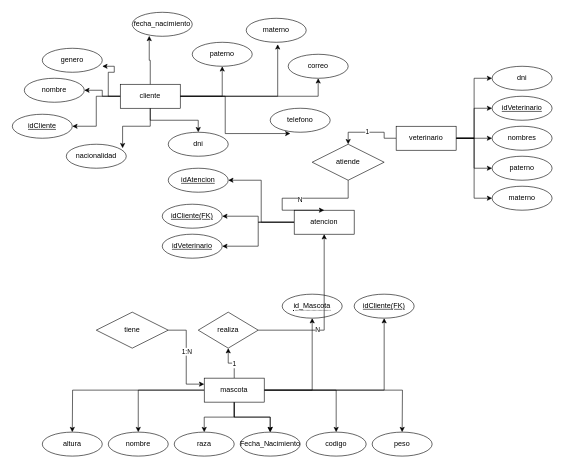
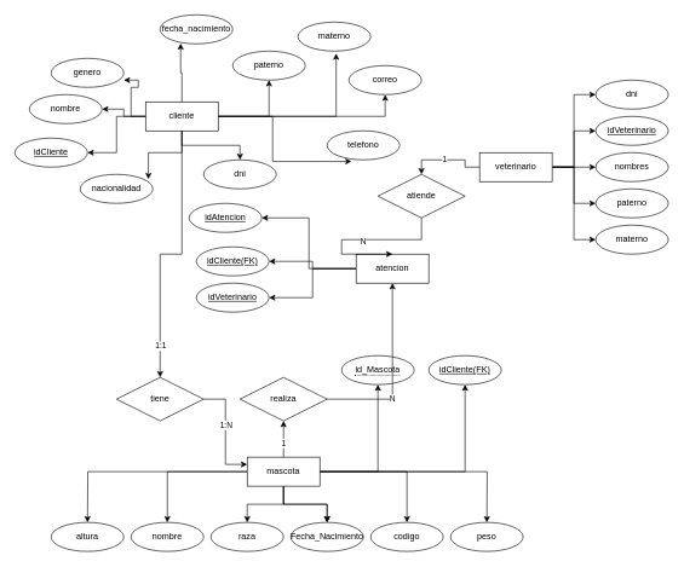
- <mxCell id="71" value="idAtencion" style="ellipse;whiteSpace=wrap;html=1;align=center;fontStyle=4;" vertex="1" parent="1"><mxGeometry x="280" y="280" width="100" height="40" as="geometry" /></mxCell>
+ <mxCell id="71" value="idAtencion" style="ellipse;whiteSpace=wrap;html=1;align=center;fontStyle=4;" vertex="1" parent="1"><mxGeometry x="260" y="280" width="100" height="40" as="geometry" /></mxCell>
+ <mxCell id="6" style="edgeStyle=orthogonalEdgeStyle;rounded=0;orthogonalLoop=1;jettySize=auto;html=1;entryX=0.5;entryY=0;entryDx=0;entryDy=0;" edge="1" parent="1" source="9" target="46"><mxGeometry relative="1" as="geometry" /></mxCell>
+ <mxCell id="7" value="1:1" style="edgeLabel;html=1;align=center;verticalAlign=middle;resizable=0;points=[];" vertex="1" connectable="0" parent="6"><mxGeometry x="0.765" y="1" relative="1" as="geometry"><mxPoint x="-1" y="-1" as="offset" /></mxGeometry></mxCell>
- <mxCell id="67" value="realiza" style="shape=rhombus;perimeter=rhombusPerimeter;whiteSpace=wrap;html=1;align=center;" vertex="1" parent="1"><mxGeometry x="330" y="520" width="100" height="60" as="geometry" /></mxCell>
+ <mxCell id="67" value="realiza" style="shape=rhombus;perimeter=rhombusPerimeter;whiteSpace=wrap;html=1;align=center;" vertex="1" parent="1"><mxGeometry x="330" y="520" width="120" height="60" as="geometry" /></mxCell>
